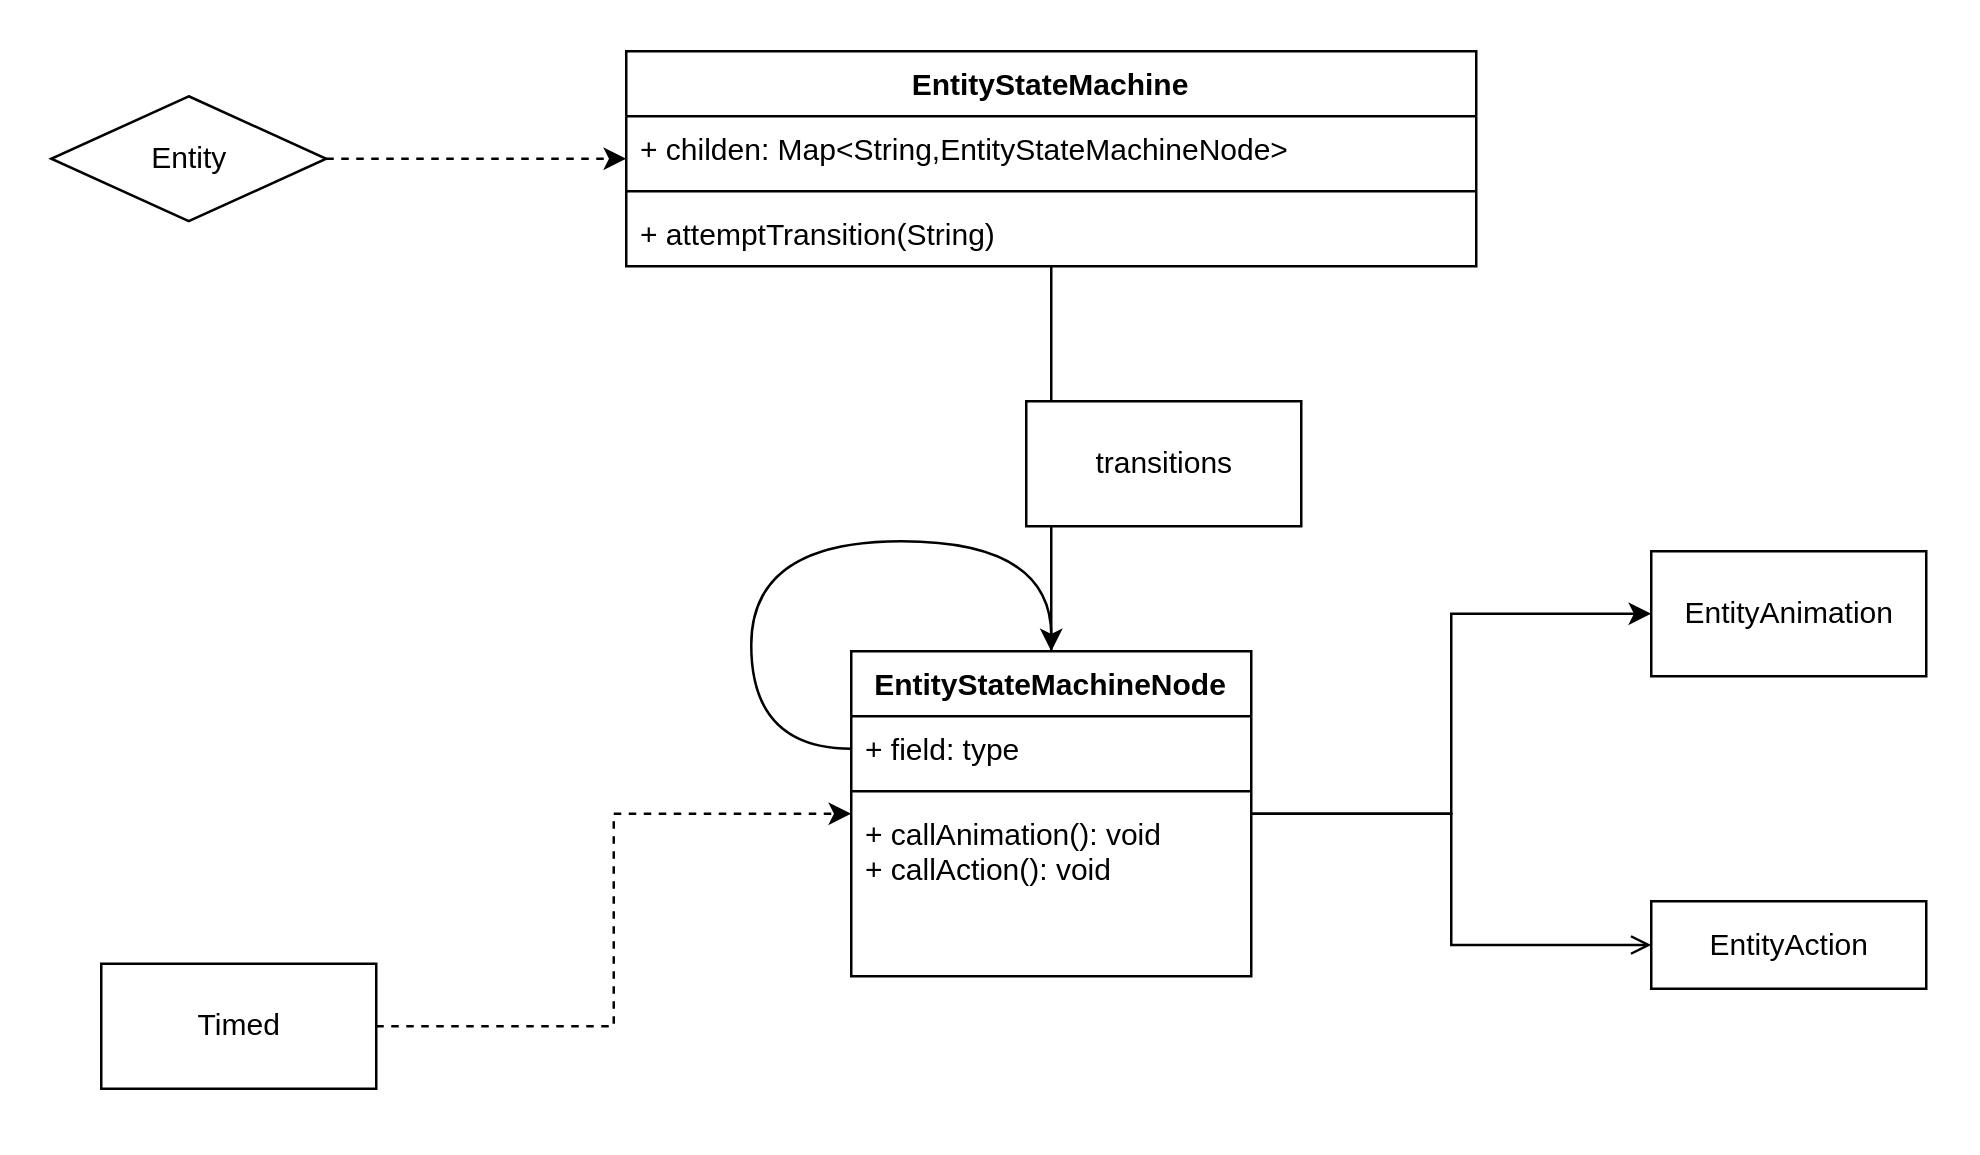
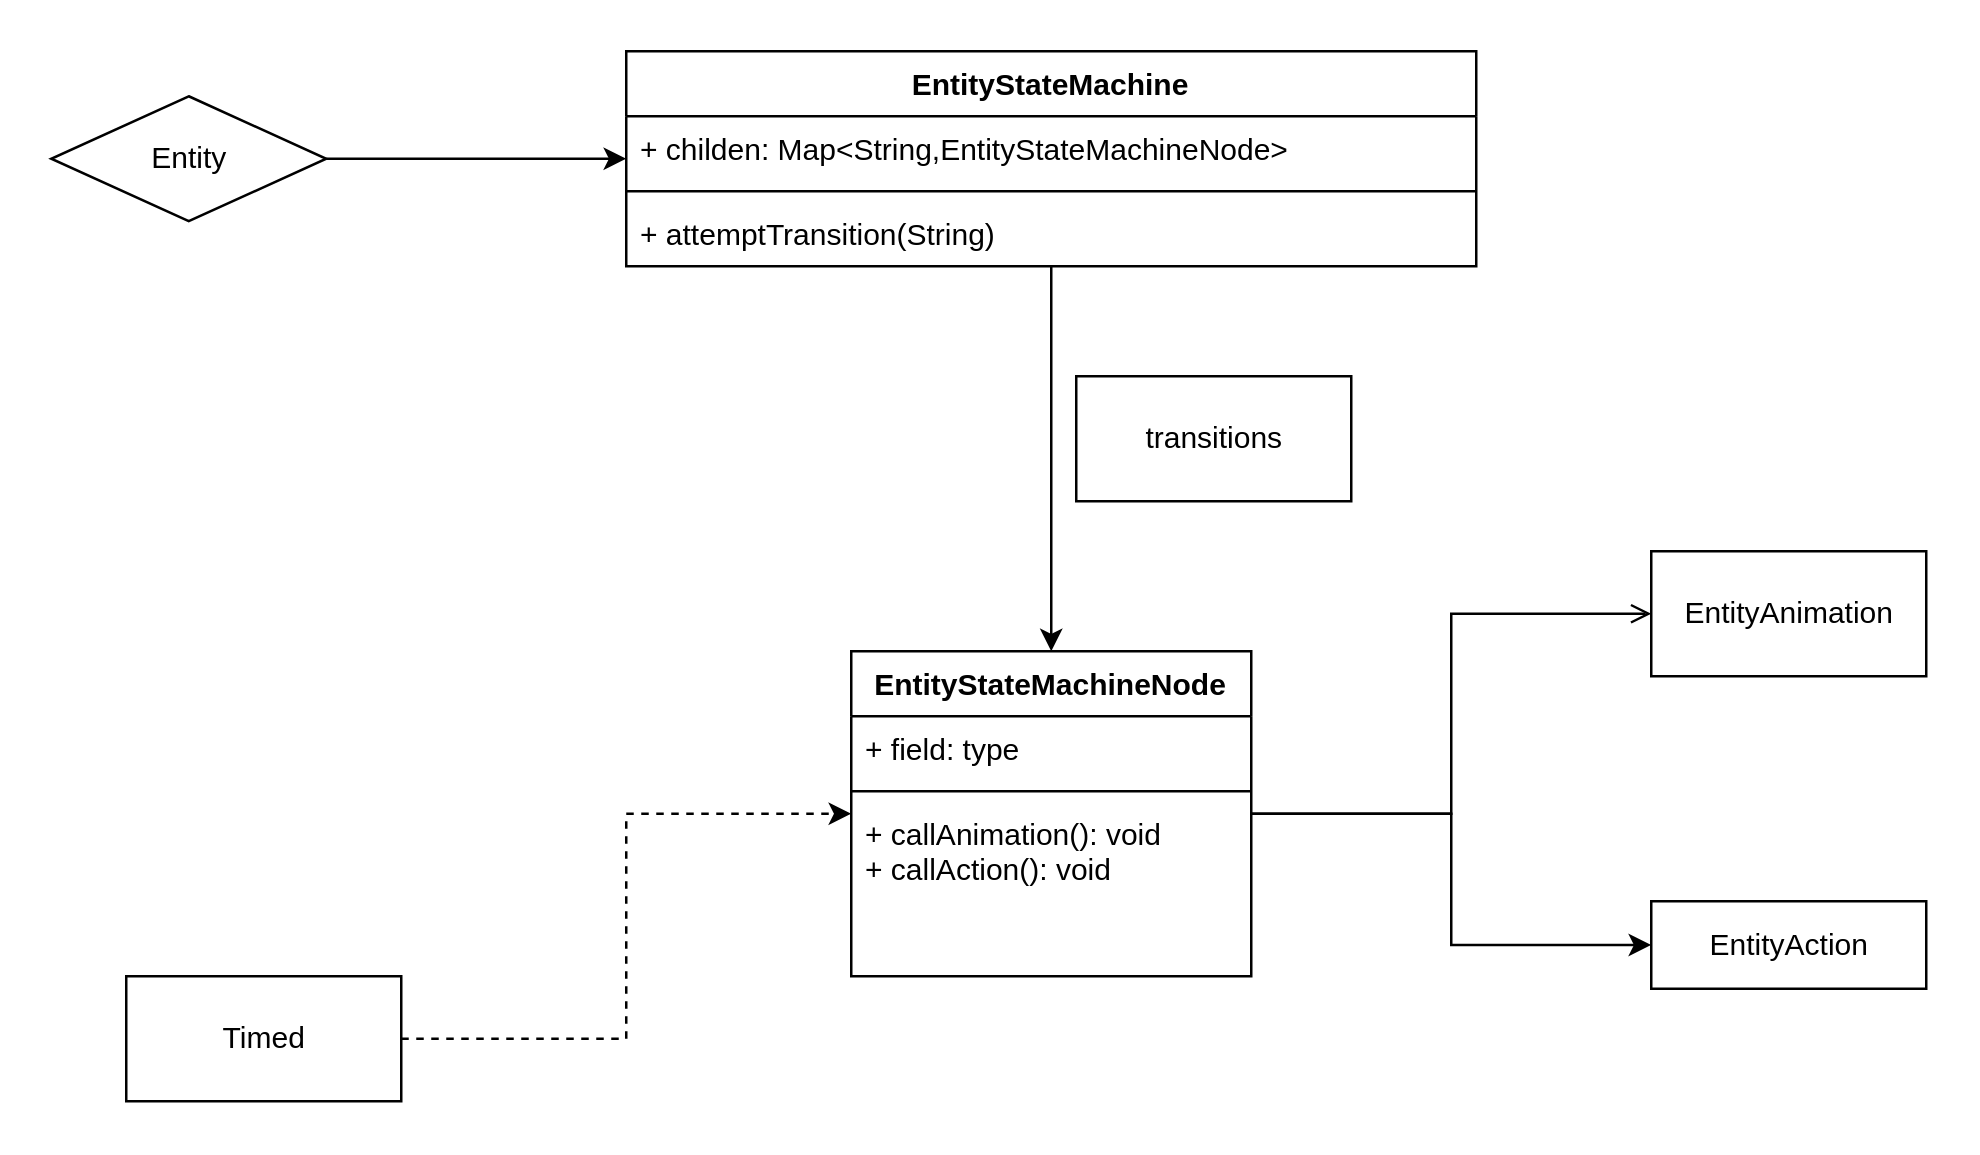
- <mxCell id="15" style="edgeStyle=orthogonalEdgeStyle;rounded=0;orthogonalLoop=1;jettySize=auto;html=1;dashed=1;" edge="1" parent="1" source="16" target="3"><mxGeometry relative="1" as="geometry" /></mxCell>
+ <mxCell id="15" style="edgeStyle=orthogonalEdgeStyle;rounded=0;orthogonalLoop=1;jettySize=auto;html=1;" edge="1" parent="1" source="16" target="3"><mxGeometry relative="1" as="geometry" /></mxCell>
- <mxCell id="2" style="edgeStyle=orthogonalEdgeStyle;rounded=0;orthogonalLoop=1;jettySize=auto;html=1;entryX=0.5;entryY=0;entryDx=0;entryDy=0;endArrow=none;" edge="1" parent="1" source="3" target="9"><mxGeometry relative="1" as="geometry" /></mxCell>
+ <mxCell id="2" style="edgeStyle=orthogonalEdgeStyle;rounded=0;orthogonalLoop=1;jettySize=auto;html=1;entryX=0.5;entryY=0;entryDx=0;entryDy=0;" edge="1" parent="1" source="3" target="9"><mxGeometry relative="1" as="geometry" /></mxCell>
- <mxCell id="14" value="transitions&lt;br&gt;" style="html=1;" vertex="1" parent="1"><mxGeometry x="410" y="160" width="110" height="50" as="geometry" /></mxCell>
+ <mxCell id="14" value="transitions&lt;br&gt;" style="html=1;" vertex="1" parent="1"><mxGeometry x="430" y="150" width="110" height="50" as="geometry" /></mxCell>
- <mxCell id="10" style="edgeStyle=orthogonalEdgeStyle;rounded=0;orthogonalLoop=1;jettySize=auto;html=1;curved=1;" edge="1" parent="9" source="11" target="9"><mxGeometry relative="1" as="geometry"><Array as="points"><mxPoint x="-40" y="39" /><mxPoint x="-40" y="-44" /><mxPoint x="80" y="-44" /></Array></mxGeometry></mxCell>
- <mxCell id="7" style="rounded=0;orthogonalLoop=1;jettySize=auto;html=1;edgeStyle=orthogonalEdgeStyle;" edge="1" parent="1" source="9" target="17"><mxGeometry relative="1" as="geometry" /></mxCell>
+ <mxCell id="7" style="rounded=0;orthogonalLoop=1;jettySize=auto;html=1;edgeStyle=orthogonalEdgeStyle;endArrow=open;" edge="1" parent="1" source="9" target="17"><mxGeometry relative="1" as="geometry" /></mxCell>
- <mxCell id="8" style="edgeStyle=orthogonalEdgeStyle;rounded=0;orthogonalLoop=1;jettySize=auto;html=1;endArrow=open;" edge="1" parent="1" source="9" target="18"><mxGeometry relative="1" as="geometry" /></mxCell>
+ <mxCell id="8" style="edgeStyle=orthogonalEdgeStyle;rounded=0;orthogonalLoop=1;jettySize=auto;html=1;" edge="1" parent="1" source="9" target="18"><mxGeometry relative="1" as="geometry" /></mxCell>
- <mxCell id="20" value="Timed" style="html=1;" vertex="1" parent="1"><mxGeometry x="40" y="385" width="110" height="50" as="geometry" /></mxCell>
+ <mxCell id="20" value="Timed" style="html=1;" vertex="1" parent="1"><mxGeometry x="50" y="390" width="110" height="50" as="geometry" /></mxCell>
